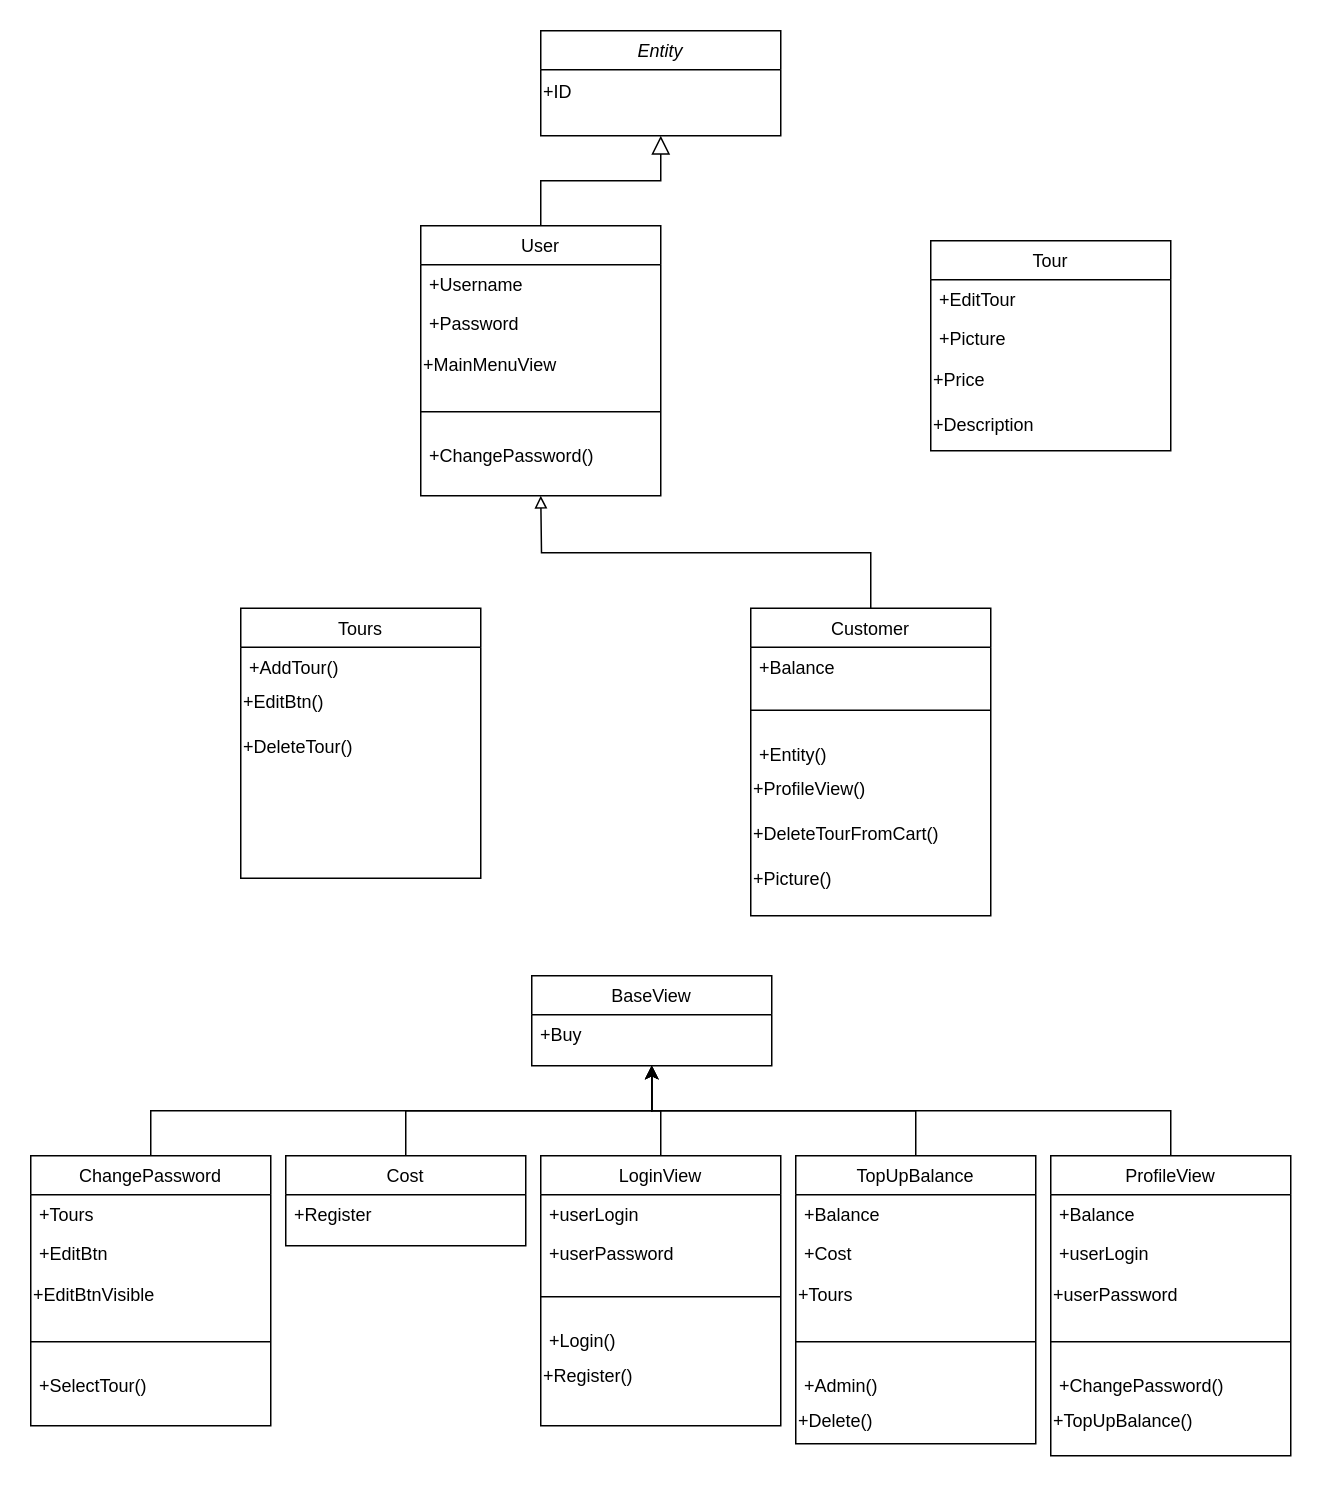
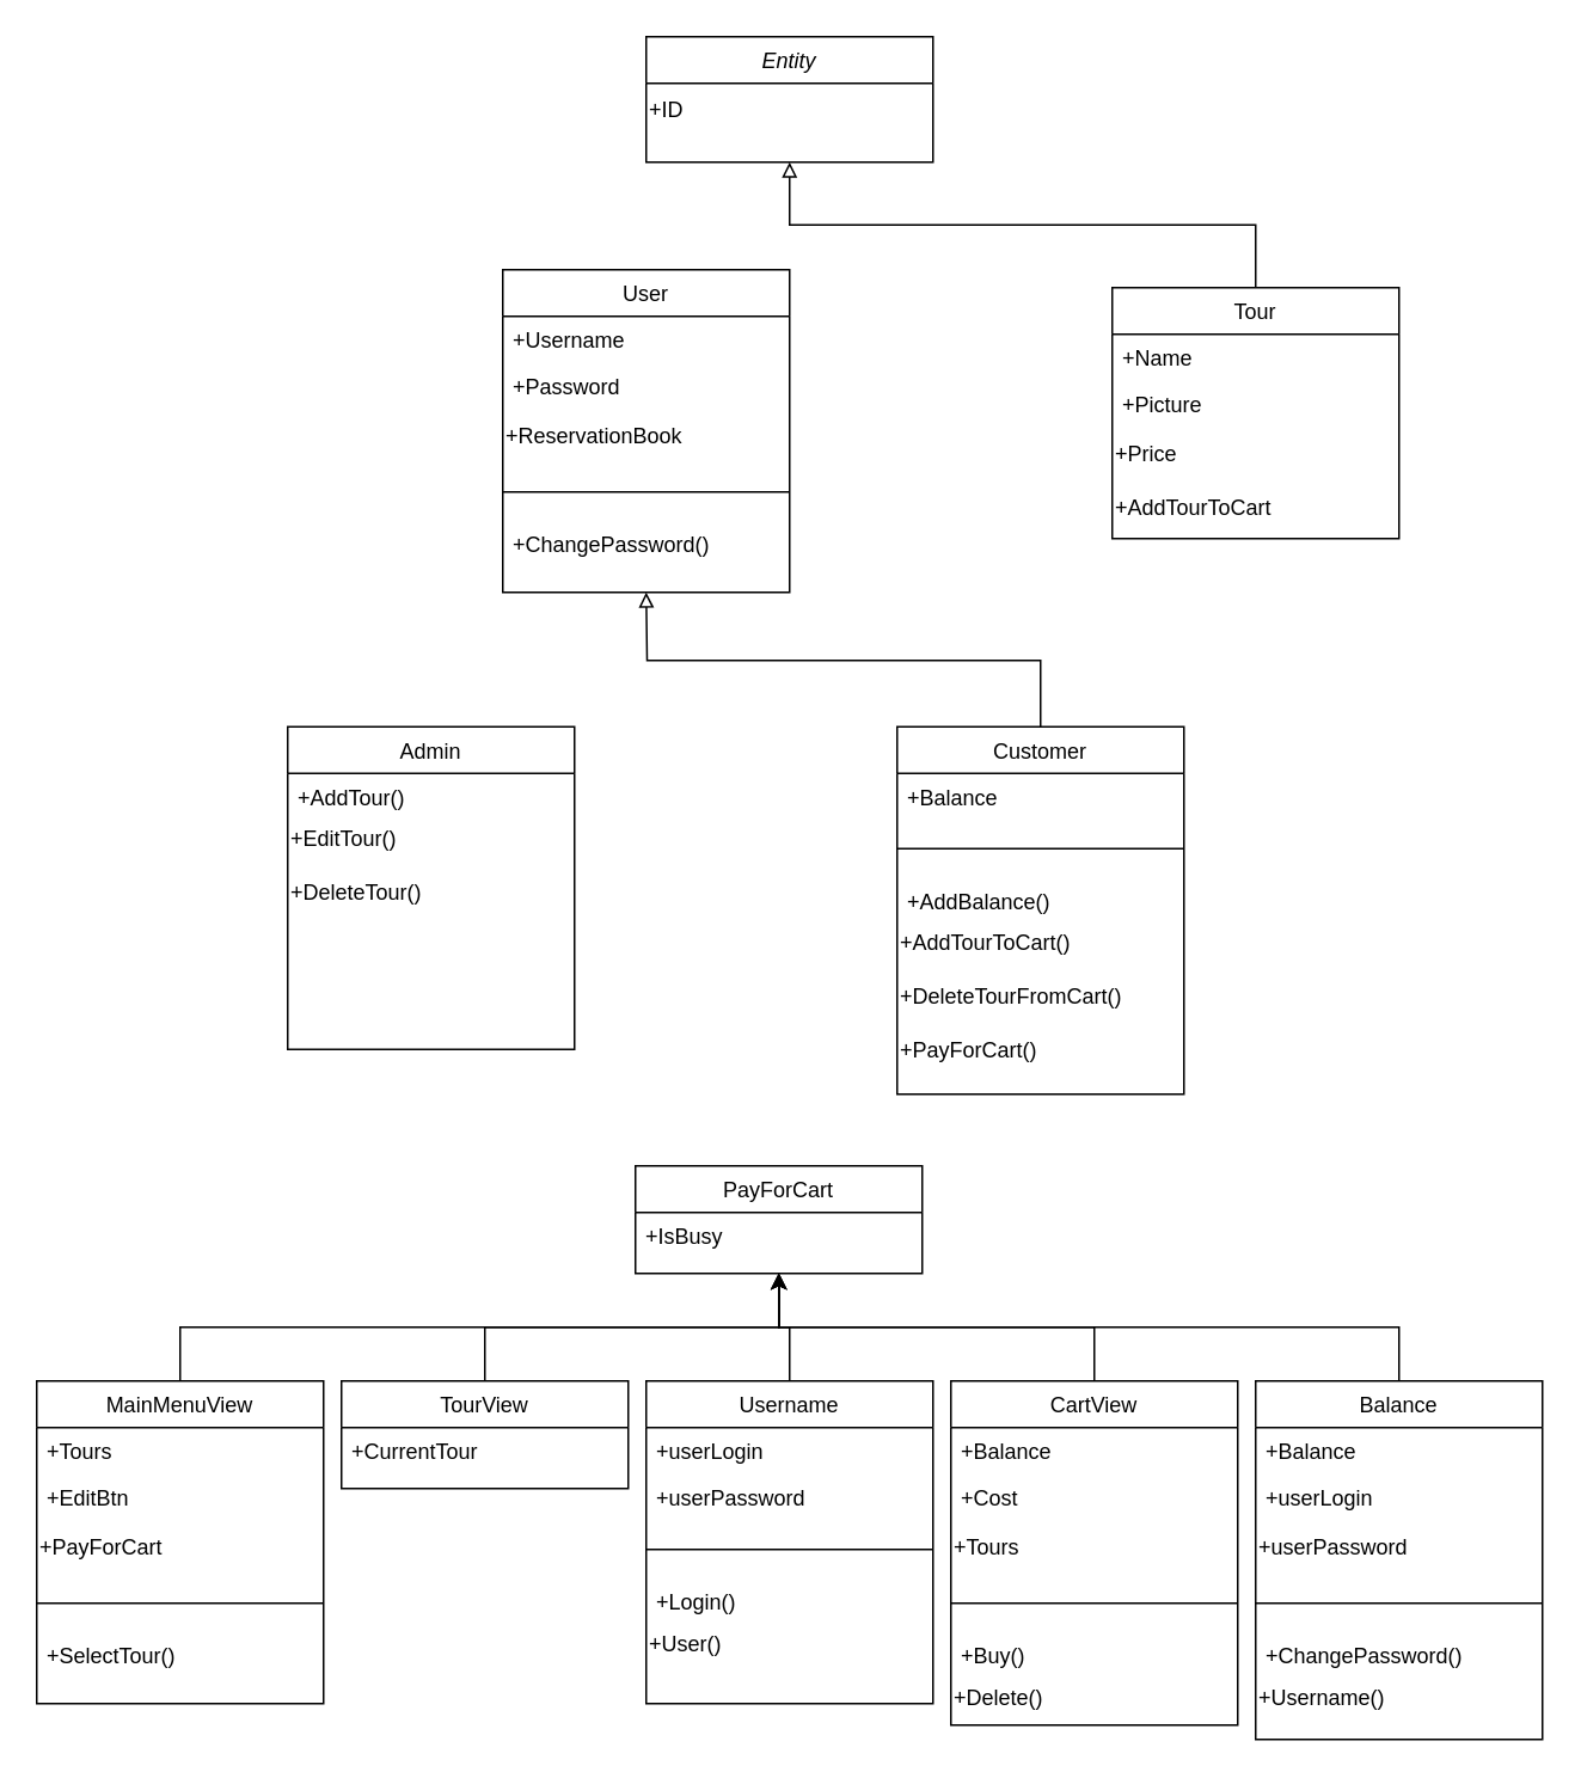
- <mxCell id="10" value="" style="endArrow=block;endSize=10;endFill=0;shadow=0;strokeWidth=1;rounded=0;curved=0;edgeStyle=elbowEdgeStyle;elbow=vertical;" parent="1" source="4" target="2" edge="1"><mxGeometry width="160" relative="1" as="geometry"><mxPoint x="220" y="203" as="sourcePoint" /><mxPoint x="220" y="203" as="targetPoint" /></mxGeometry></mxCell>
+ <mxCell id="23" style="edgeStyle=orthogonalEdgeStyle;rounded=0;orthogonalLoop=1;jettySize=auto;html=1;exitX=0.5;exitY=0;exitDx=0;exitDy=0;endArrow=block;endFill=0;entryX=0.5;entryY=1;entryDx=0;entryDy=0;" edge="1" parent="1" source="24" target="2"><mxGeometry relative="1" as="geometry"><mxPoint x="160" y="90" as="targetPoint" /></mxGeometry></mxCell>
- <mxCell id="25" value="+EditTour" style="text;align=left;verticalAlign=top;spacingLeft=4;spacingRight=4;overflow=hidden;rotatable=0;points=[[0,0.5],[1,0.5]];portConstraint=eastwest;" vertex="1" parent="24"><mxGeometry y="26" width="160" height="26" as="geometry" /></mxCell>
+ <mxCell id="25" value="+Name" style="text;align=left;verticalAlign=top;spacingLeft=4;spacingRight=4;overflow=hidden;rotatable=0;points=[[0,0.5],[1,0.5]];portConstraint=eastwest;" vertex="1" parent="24"><mxGeometry y="26" width="160" height="26" as="geometry" /></mxCell>
- <mxCell id="7" value="+MainMenuView" style="text;html=1;align=left;verticalAlign=middle;resizable=0;points=[];autosize=1;strokeColor=none;fillColor=none;" vertex="1" parent="4"><mxGeometry y="78" width="160" height="30" as="geometry" /></mxCell>
+ <mxCell id="7" value="+ReservationBook" style="text;html=1;align=left;verticalAlign=middle;resizable=0;points=[];autosize=1;strokeColor=none;fillColor=none;" vertex="1" parent="4"><mxGeometry y="78" width="160" height="30" as="geometry" /></mxCell>
- <mxCell id="28" value="+Description" style="text;html=1;align=left;verticalAlign=middle;resizable=0;points=[];autosize=1;strokeColor=none;fillColor=none;" vertex="1" parent="24"><mxGeometry y="108" width="160" height="30" as="geometry" /></mxCell>
+ <mxCell id="28" value="+AddTourToCart" style="text;html=1;align=left;verticalAlign=middle;resizable=0;points=[];autosize=1;strokeColor=none;fillColor=none;" vertex="1" parent="24"><mxGeometry y="108" width="160" height="30" as="geometry" /></mxCell>
- <mxCell id="11" value="Tours" style="swimlane;fontStyle=0;align=center;verticalAlign=top;childLayout=stackLayout;horizontal=1;startSize=26;horizontalStack=0;resizeParent=1;resizeLast=0;collapsible=1;marginBottom=0;rounded=0;shadow=0;strokeWidth=1;" vertex="1" parent="1"><mxGeometry x="160" y="405" width="160" height="180" as="geometry"><mxRectangle x="130" y="380" width="160" height="26" as="alternateBounds" /></mxGeometry></mxCell>
+ <mxCell id="11" value="Admin" style="swimlane;fontStyle=0;align=center;verticalAlign=top;childLayout=stackLayout;horizontal=1;startSize=26;horizontalStack=0;resizeParent=1;resizeLast=0;collapsible=1;marginBottom=0;rounded=0;shadow=0;strokeWidth=1;" vertex="1" parent="1"><mxGeometry x="160" y="405" width="160" height="180" as="geometry"><mxRectangle x="130" y="380" width="160" height="26" as="alternateBounds" /></mxGeometry></mxCell>
- <mxCell id="13" value="+EditBtn()" style="text;html=1;align=left;verticalAlign=middle;resizable=0;points=[];autosize=1;strokeColor=none;fillColor=none;" vertex="1" parent="11"><mxGeometry y="48" width="160" height="30" as="geometry" /></mxCell>
+ <mxCell id="13" value="+EditTour()" style="text;html=1;align=left;verticalAlign=middle;resizable=0;points=[];autosize=1;strokeColor=none;fillColor=none;" vertex="1" parent="11"><mxGeometry y="48" width="160" height="30" as="geometry" /></mxCell>
- <mxCell id="19" value="+Entity()" style="text;align=left;verticalAlign=top;spacingLeft=4;spacingRight=4;overflow=hidden;rotatable=0;points=[[0,0.5],[1,0.5]];portConstraint=eastwest;fontStyle=0" vertex="1" parent="16"><mxGeometry y="84" width="160" height="22" as="geometry" /></mxCell>
+ <mxCell id="19" value="+AddBalance()" style="text;align=left;verticalAlign=top;spacingLeft=4;spacingRight=4;overflow=hidden;rotatable=0;points=[[0,0.5],[1,0.5]];portConstraint=eastwest;fontStyle=0" vertex="1" parent="16"><mxGeometry y="84" width="160" height="22" as="geometry" /></mxCell>
- <mxCell id="20" value="+ProfileView()" style="text;html=1;align=left;verticalAlign=middle;resizable=0;points=[];autosize=1;strokeColor=none;fillColor=none;" vertex="1" parent="16"><mxGeometry y="106" width="160" height="30" as="geometry" /></mxCell>
+ <mxCell id="20" value="+AddTourToCart()" style="text;html=1;align=left;verticalAlign=middle;resizable=0;points=[];autosize=1;strokeColor=none;fillColor=none;" vertex="1" parent="16"><mxGeometry y="106" width="160" height="30" as="geometry" /></mxCell>
- <mxCell id="22" value="+Picture()" style="text;html=1;align=left;verticalAlign=middle;resizable=0;points=[];autosize=1;strokeColor=none;fillColor=none;" vertex="1" parent="16"><mxGeometry y="166" width="160" height="30" as="geometry" /></mxCell>
+ <mxCell id="22" value="+PayForCart()" style="text;html=1;align=left;verticalAlign=middle;resizable=0;points=[];autosize=1;strokeColor=none;fillColor=none;" vertex="1" parent="16"><mxGeometry y="166" width="160" height="30" as="geometry" /></mxCell>
- <mxCell id="29" value="BaseView" style="swimlane;fontStyle=0;align=center;verticalAlign=top;childLayout=stackLayout;horizontal=1;startSize=26;horizontalStack=0;resizeParent=1;resizeLast=0;collapsible=1;marginBottom=0;rounded=0;shadow=0;strokeWidth=1;" vertex="1" parent="1"><mxGeometry x="354" y="650" width="160" height="60" as="geometry"><mxRectangle x="130" y="380" width="160" height="26" as="alternateBounds" /></mxGeometry></mxCell>
+ <mxCell id="29" value="PayForCart" style="swimlane;fontStyle=0;align=center;verticalAlign=top;childLayout=stackLayout;horizontal=1;startSize=26;horizontalStack=0;resizeParent=1;resizeLast=0;collapsible=1;marginBottom=0;rounded=0;shadow=0;strokeWidth=1;" vertex="1" parent="1"><mxGeometry x="354" y="650" width="160" height="60" as="geometry"><mxRectangle x="130" y="380" width="160" height="26" as="alternateBounds" /></mxGeometry></mxCell>
- <mxCell id="30" value="+Buy" style="text;align=left;verticalAlign=top;spacingLeft=4;spacingRight=4;overflow=hidden;rotatable=0;points=[[0,0.5],[1,0.5]];portConstraint=eastwest;" vertex="1" parent="29"><mxGeometry y="26" width="160" height="26" as="geometry" /></mxCell>
+ <mxCell id="30" value="+IsBusy" style="text;align=left;verticalAlign=top;spacingLeft=4;spacingRight=4;overflow=hidden;rotatable=0;points=[[0,0.5],[1,0.5]];portConstraint=eastwest;" vertex="1" parent="29"><mxGeometry y="26" width="160" height="26" as="geometry" /></mxCell>
- <mxCell id="32" value="ChangePassword" style="swimlane;fontStyle=0;align=center;verticalAlign=top;childLayout=stackLayout;horizontal=1;startSize=26;horizontalStack=0;resizeParent=1;resizeLast=0;collapsible=1;marginBottom=0;rounded=0;shadow=0;strokeWidth=1;" vertex="1" parent="1"><mxGeometry y="770" width="160" height="180" as="geometry" x="20"><mxRectangle x="130" y="380" width="160" height="26" as="alternateBounds" /></mxGeometry></mxCell>
+ <mxCell id="32" value="MainMenuView" style="swimlane;fontStyle=0;align=center;verticalAlign=top;childLayout=stackLayout;horizontal=1;startSize=26;horizontalStack=0;resizeParent=1;resizeLast=0;collapsible=1;marginBottom=0;rounded=0;shadow=0;strokeWidth=1;" vertex="1" parent="1"><mxGeometry y="770" width="160" height="180" as="geometry" x="20"><mxRectangle x="130" y="380" width="160" height="26" as="alternateBounds" /></mxGeometry></mxCell>
- <mxCell id="39" value="Cost" style="swimlane;fontStyle=0;align=center;verticalAlign=top;childLayout=stackLayout;horizontal=1;startSize=26;horizontalStack=0;resizeParent=1;resizeLast=0;collapsible=1;marginBottom=0;rounded=0;shadow=0;strokeWidth=1;" vertex="1" parent="1"><mxGeometry x="190" y="770" width="160" height="60" as="geometry"><mxRectangle x="130" y="380" width="160" height="26" as="alternateBounds" /></mxGeometry></mxCell>
+ <mxCell id="39" value="TourView" style="swimlane;fontStyle=0;align=center;verticalAlign=top;childLayout=stackLayout;horizontal=1;startSize=26;horizontalStack=0;resizeParent=1;resizeLast=0;collapsible=1;marginBottom=0;rounded=0;shadow=0;strokeWidth=1;" vertex="1" parent="1"><mxGeometry x="190" y="770" width="160" height="60" as="geometry"><mxRectangle x="130" y="380" width="160" height="26" as="alternateBounds" /></mxGeometry></mxCell>
- <mxCell id="42" value="LoginView" style="swimlane;fontStyle=0;align=center;verticalAlign=top;childLayout=stackLayout;horizontal=1;startSize=26;horizontalStack=0;resizeParent=1;resizeLast=0;collapsible=1;marginBottom=0;rounded=0;shadow=0;strokeWidth=1;" vertex="1" parent="1"><mxGeometry x="360" y="770" width="160" height="180" as="geometry"><mxRectangle x="130" y="380" width="160" height="26" as="alternateBounds" /></mxGeometry></mxCell>
+ <mxCell id="42" value="Username" style="swimlane;fontStyle=0;align=center;verticalAlign=top;childLayout=stackLayout;horizontal=1;startSize=26;horizontalStack=0;resizeParent=1;resizeLast=0;collapsible=1;marginBottom=0;rounded=0;shadow=0;strokeWidth=1;" vertex="1" parent="1"><mxGeometry x="360" y="770" width="160" height="180" as="geometry"><mxRectangle x="130" y="380" width="160" height="26" as="alternateBounds" /></mxGeometry></mxCell>
- <mxCell id="49" value="TopUpBalance" style="swimlane;fontStyle=0;align=center;verticalAlign=top;childLayout=stackLayout;horizontal=1;startSize=26;horizontalStack=0;resizeParent=1;resizeLast=0;collapsible=1;marginBottom=0;rounded=0;shadow=0;strokeWidth=1;" vertex="1" parent="1"><mxGeometry x="530" y="770" width="160" height="192" as="geometry"><mxRectangle x="130" y="380" width="160" height="26" as="alternateBounds" /></mxGeometry></mxCell>
+ <mxCell id="49" value="CartView" style="swimlane;fontStyle=0;align=center;verticalAlign=top;childLayout=stackLayout;horizontal=1;startSize=26;horizontalStack=0;resizeParent=1;resizeLast=0;collapsible=1;marginBottom=0;rounded=0;shadow=0;strokeWidth=1;" vertex="1" parent="1"><mxGeometry x="530" y="770" width="160" height="192" as="geometry"><mxRectangle x="130" y="380" width="160" height="26" as="alternateBounds" /></mxGeometry></mxCell>
- <mxCell id="57" value="ProfileView" style="swimlane;fontStyle=0;align=center;verticalAlign=top;childLayout=stackLayout;horizontal=1;startSize=26;horizontalStack=0;resizeParent=1;resizeLast=0;collapsible=1;marginBottom=0;rounded=0;shadow=0;strokeWidth=1;" vertex="1" parent="1"><mxGeometry x="700" y="770" width="160" height="200" as="geometry"><mxRectangle x="130" y="380" width="160" height="26" as="alternateBounds" /></mxGeometry></mxCell>
+ <mxCell id="57" value="Balance" style="swimlane;fontStyle=0;align=center;verticalAlign=top;childLayout=stackLayout;horizontal=1;startSize=26;horizontalStack=0;resizeParent=1;resizeLast=0;collapsible=1;marginBottom=0;rounded=0;shadow=0;strokeWidth=1;" vertex="1" parent="1"><mxGeometry x="700" y="770" width="160" height="200" as="geometry"><mxRectangle x="130" y="380" width="160" height="26" as="alternateBounds" /></mxGeometry></mxCell>
- <mxCell id="40" value="+Register" style="text;align=left;verticalAlign=top;spacingLeft=4;spacingRight=4;overflow=hidden;rotatable=0;points=[[0,0.5],[1,0.5]];portConstraint=eastwest;" vertex="1" parent="39"><mxGeometry y="26" width="160" height="26" as="geometry" /></mxCell>
+ <mxCell id="40" value="+CurrentTour" style="text;align=left;verticalAlign=top;spacingLeft=4;spacingRight=4;overflow=hidden;rotatable=0;points=[[0,0.5],[1,0.5]];portConstraint=eastwest;" vertex="1" parent="39"><mxGeometry y="26" width="160" height="26" as="geometry" /></mxCell>
- <mxCell id="35" value="+EditBtnVisible" style="text;html=1;align=left;verticalAlign=middle;resizable=0;points=[];autosize=1;strokeColor=none;fillColor=none;" vertex="1" parent="32"><mxGeometry y="78" width="160" height="30" as="geometry" /></mxCell>
+ <mxCell id="35" value="+PayForCart" style="text;html=1;align=left;verticalAlign=middle;resizable=0;points=[];autosize=1;strokeColor=none;fillColor=none;" vertex="1" parent="32"><mxGeometry y="78" width="160" height="30" as="geometry" /></mxCell>
- <mxCell id="47" value="+Register()" style="text;html=1;align=left;verticalAlign=middle;resizable=0;points=[];autosize=1;strokeColor=none;fillColor=none;" vertex="1" parent="42"><mxGeometry y="132" width="160" height="30" as="geometry" /></mxCell>
+ <mxCell id="47" value="+User()" style="text;html=1;align=left;verticalAlign=middle;resizable=0;points=[];autosize=1;strokeColor=none;fillColor=none;" vertex="1" parent="42"><mxGeometry y="132" width="160" height="30" as="geometry" /></mxCell>
- <mxCell id="54" value="+Admin()" style="text;align=left;verticalAlign=top;spacingLeft=4;spacingRight=4;overflow=hidden;rotatable=0;points=[[0,0.5],[1,0.5]];portConstraint=eastwest;fontStyle=0" vertex="1" parent="49"><mxGeometry y="140" width="160" height="22" as="geometry" /></mxCell>
+ <mxCell id="54" value="+Buy()" style="text;align=left;verticalAlign=top;spacingLeft=4;spacingRight=4;overflow=hidden;rotatable=0;points=[[0,0.5],[1,0.5]];portConstraint=eastwest;fontStyle=0" vertex="1" parent="49"><mxGeometry y="140" width="160" height="22" as="geometry" /></mxCell>
- <mxCell id="63" value="+TopUpBalance()" style="text;html=1;align=left;verticalAlign=middle;resizable=0;points=[];autosize=1;strokeColor=none;fillColor=none;" vertex="1" parent="57"><mxGeometry y="162" width="160" height="30" as="geometry" /></mxCell>
+ <mxCell id="63" value="+Username()" style="text;html=1;align=left;verticalAlign=middle;resizable=0;points=[];autosize=1;strokeColor=none;fillColor=none;" vertex="1" parent="57"><mxGeometry y="162" width="160" height="30" as="geometry" /></mxCell>
